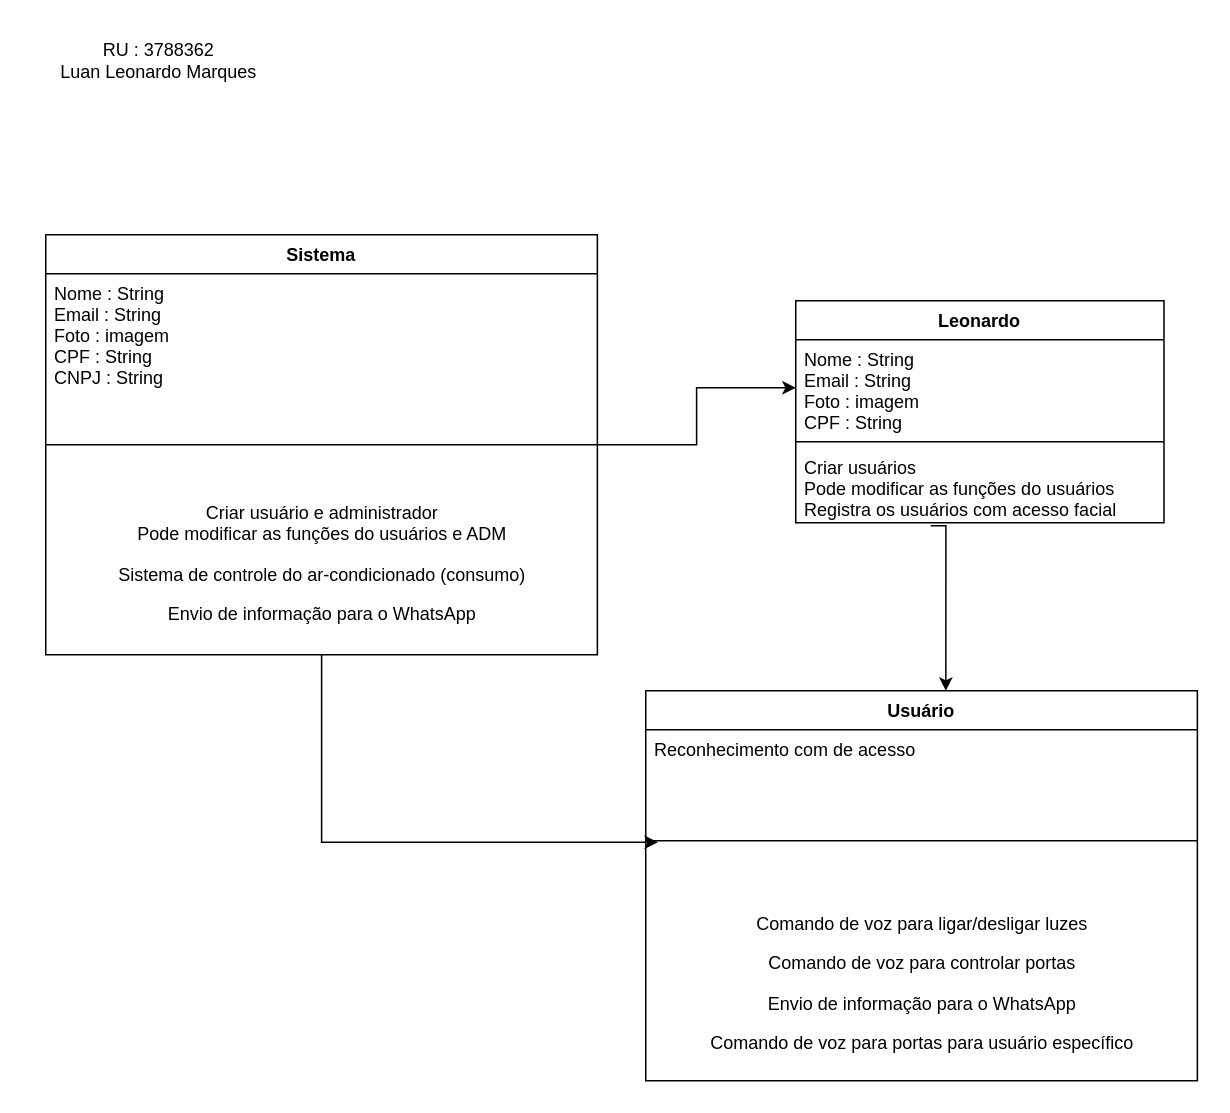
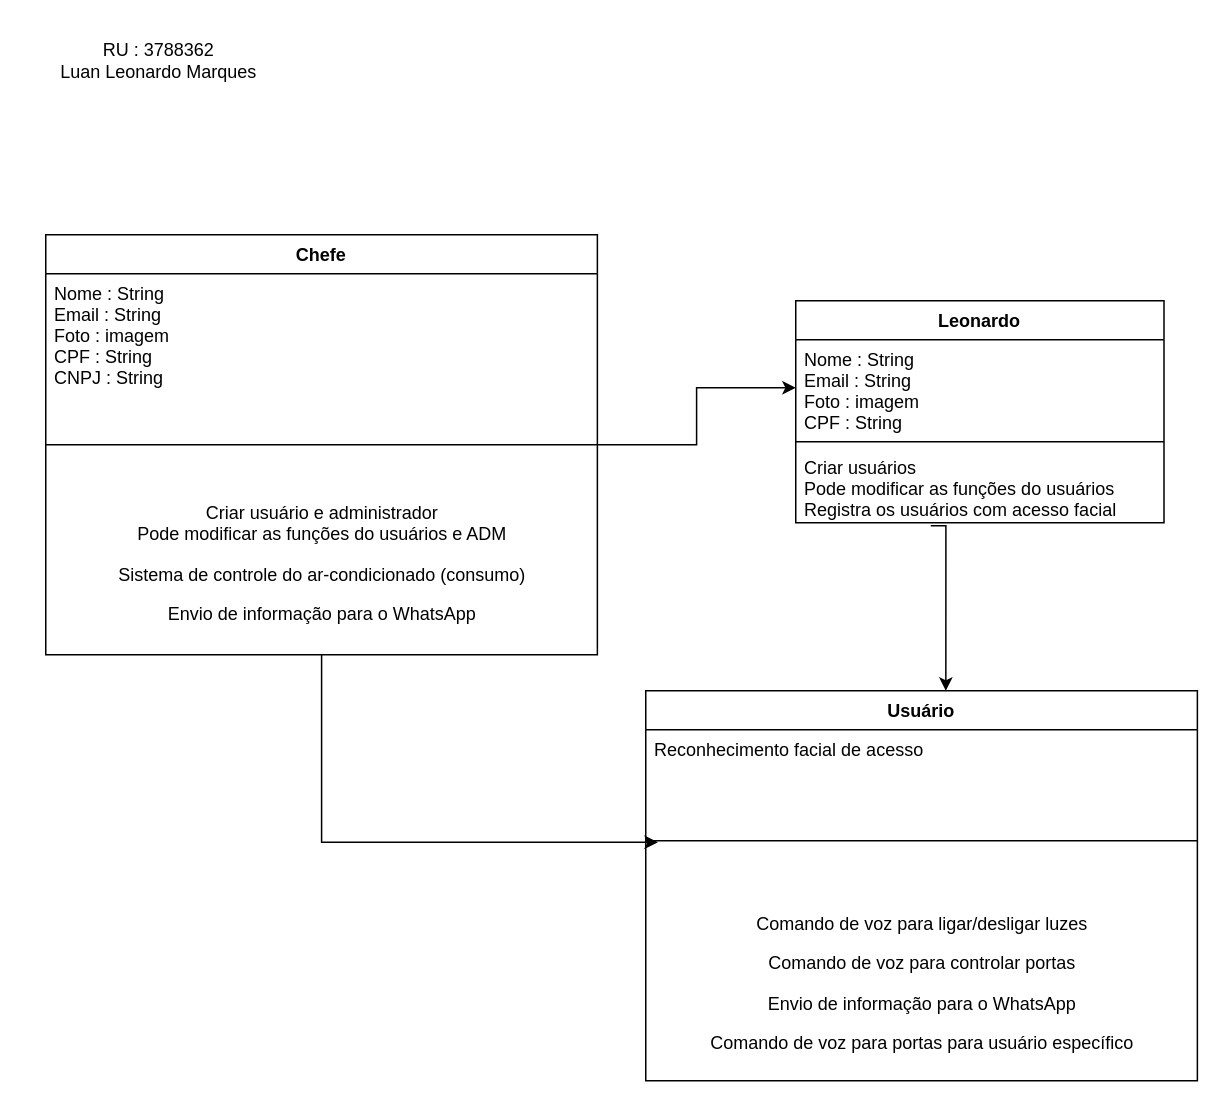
- <mxCell id="11" value="Sistema " style="swimlane;fontStyle=1;align=center;verticalAlign=top;childLayout=stackLayout;horizontal=1;startSize=26;horizontalStack=0;resizeParent=1;resizeParentMax=0;resizeLast=0;collapsible=1;marginBottom=0;" vertex="1" parent="1"><mxGeometry x="30" y="156" width="367.75" height="280" as="geometry" /></mxCell>
+ <mxCell id="11" value="Chefe " style="swimlane;fontStyle=1;align=center;verticalAlign=top;childLayout=stackLayout;horizontal=1;startSize=26;horizontalStack=0;resizeParent=1;resizeParentMax=0;resizeLast=0;collapsible=1;marginBottom=0;" vertex="1" parent="1"><mxGeometry x="30" y="156" width="367.75" height="280" as="geometry" /></mxCell>
- <mxCell id="7" value="Reconhecimento com de acesso&#10;&#10;" style="text;strokeColor=none;fillColor=none;align=left;verticalAlign=top;spacingLeft=4;spacingRight=4;overflow=hidden;rotatable=0;points=[[0,0.5],[1,0.5]];portConstraint=eastwest;" vertex="1" parent="6"><mxGeometry y="26" width="367.75" height="44" as="geometry" /></mxCell>
+ <mxCell id="7" value="Reconhecimento facial de acesso&#10;&#10;" style="text;strokeColor=none;fillColor=none;align=left;verticalAlign=top;spacingLeft=4;spacingRight=4;overflow=hidden;rotatable=0;points=[[0,0.5],[1,0.5]];portConstraint=eastwest;" vertex="1" parent="6"><mxGeometry y="26" width="367.75" height="44" as="geometry" /></mxCell>
